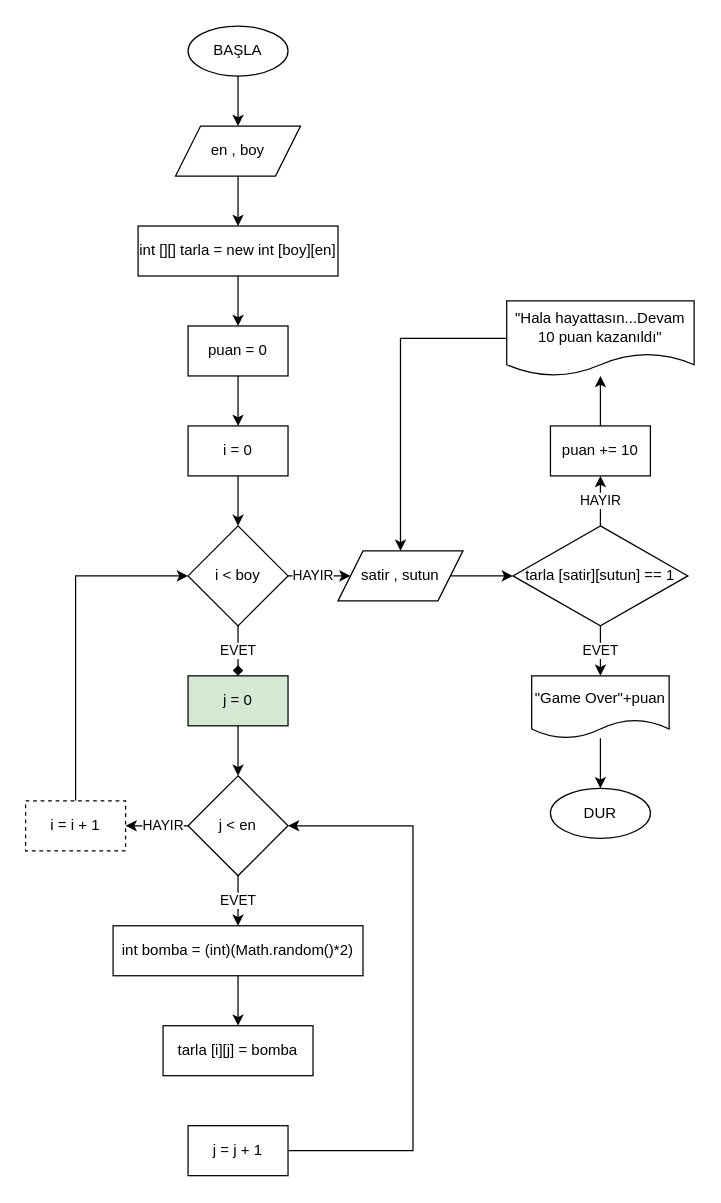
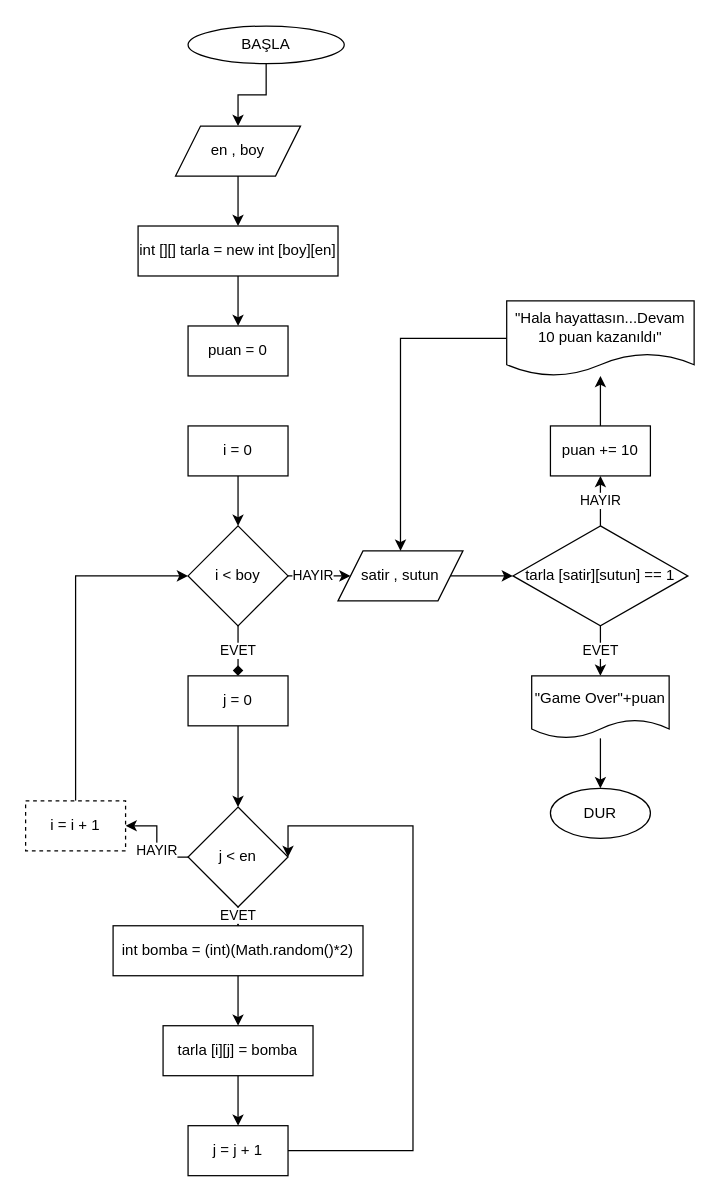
- <mxCell id="3" value="BAŞLA" style="ellipse;whiteSpace=wrap;html=1;" vertex="1" parent="1"><mxGeometry x="150" y="20" width="80" height="40" as="geometry" /></mxCell>
+ <mxCell id="3" value="BAŞLA" style="ellipse;whiteSpace=wrap;html=1;" vertex="1" parent="1"><mxGeometry x="150" y="20" width="125" height="30" as="geometry" /></mxCell>
- <mxCell id="9" value="" style="edgeStyle=orthogonalEdgeStyle;rounded=0;orthogonalLoop=1;jettySize=auto;html=1;" edge="1" parent="1" source="10" target="22"><mxGeometry relative="1" as="geometry" /></mxCell>
- <mxCell id="15" value="j = 0" style="whiteSpace=wrap;html=1;fillColor=#d5e8d4;" vertex="1" parent="1"><mxGeometry x="150" y="540" width="80" height="40" as="geometry" /></mxCell>
+ <mxCell id="15" value="j = 0" style="whiteSpace=wrap;html=1;" vertex="1" parent="1"><mxGeometry x="150" y="540" width="80" height="40" as="geometry" /></mxCell>
- <mxCell id="18" value="j &amp;lt; en" style="rhombus;whiteSpace=wrap;html=1;" vertex="1" parent="1"><mxGeometry x="150" y="620" width="80" height="80" as="geometry" /></mxCell>
+ <mxCell id="18" value="j &amp;lt; en" style="rhombus;whiteSpace=wrap;html=1;" vertex="1" parent="1"><mxGeometry x="150" y="645" width="80" height="80" as="geometry" /></mxCell>
+ <mxCell id="25" value="" style="edgeStyle=orthogonalEdgeStyle;rounded=0;orthogonalLoop=1;jettySize=auto;html=1;" edge="1" parent="1" source="26" target="28"><mxGeometry relative="1" as="geometry" /></mxCell>
